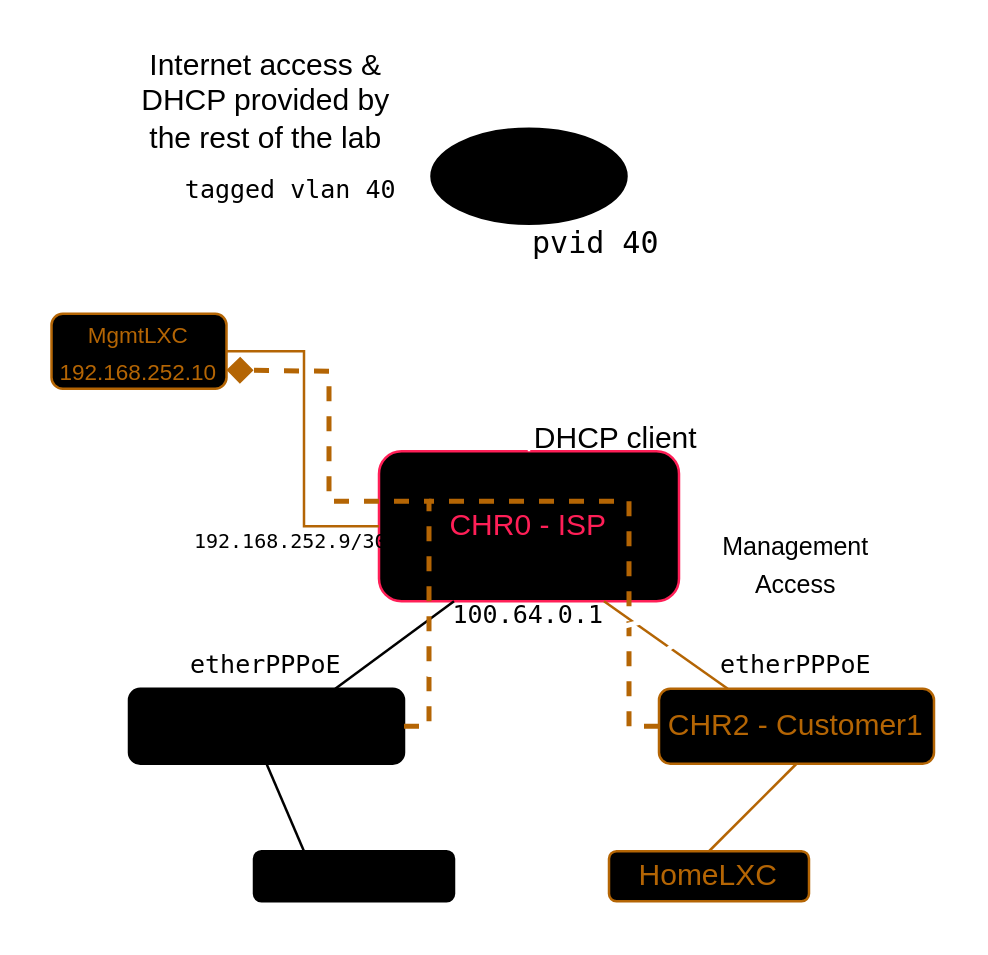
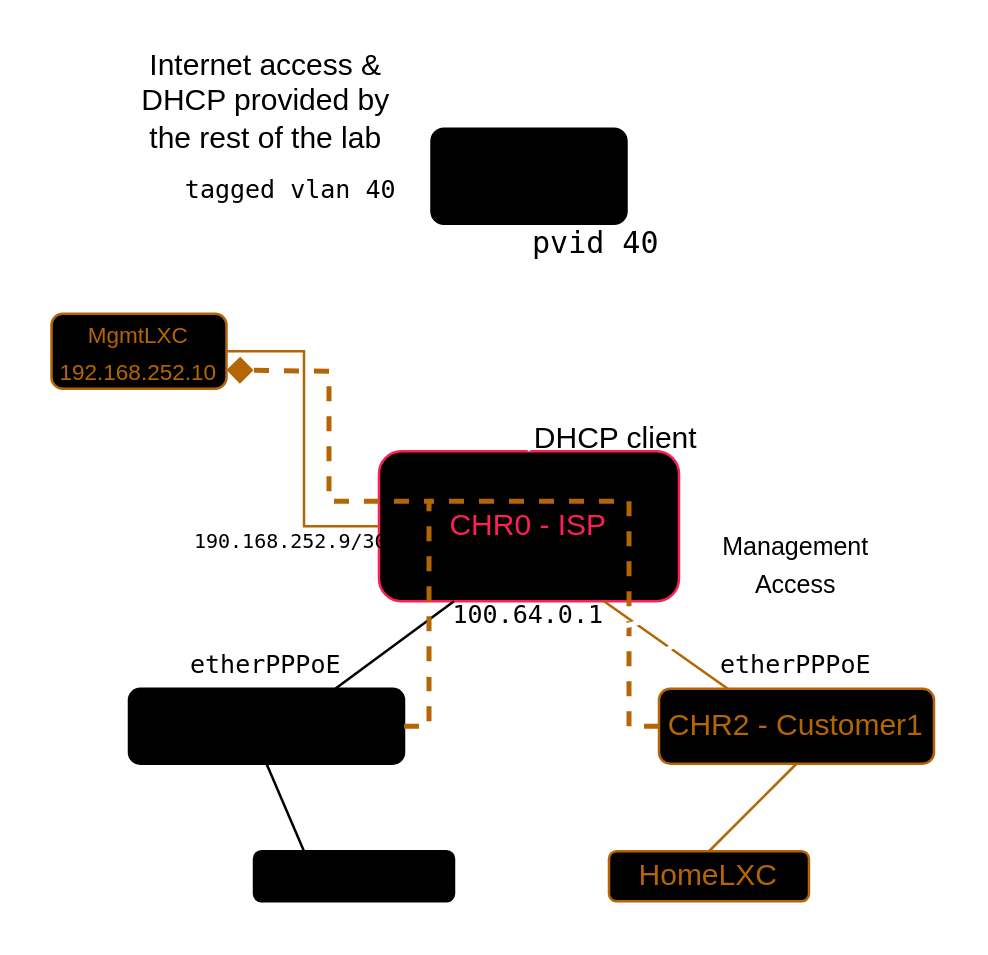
- <mxCell id="3" value="&lt;pre&gt;vmbr0&lt;/pre&gt;" style="ellipse;whiteSpace=wrap;html=1;fillColor=light-dark(#000000,#1A1A1A);strokeColor=light-dark(#FFFFFF,#FF862C);" vertex="1" parent="1"><mxGeometry x="171" y="50" width="80" height="40" as="geometry" /></mxCell>
+ <mxCell id="3" value="&lt;pre&gt;vmbr0&lt;/pre&gt;" style="rounded=1;whiteSpace=wrap;html=1;fillColor=light-dark(#000000,#1A1A1A);strokeColor=light-dark(#FFFFFF,#FF862C);" vertex="1" parent="1"><mxGeometry x="171" y="50" width="80" height="40" as="geometry" /></mxCell>
- <mxCell id="19" value="&lt;pre&gt;&lt;font style=&quot;font-size: 8px;&quot;&gt;192.168.252.9/30&lt;/font&gt;&lt;/pre&gt;" style="text;html=1;align=center;verticalAlign=middle;whiteSpace=wrap;rounded=0;" vertex="1" parent="1"><mxGeometry x="81" y="210" width="70" height="10" as="geometry" /></mxCell>
+ <mxCell id="19" value="&lt;pre&gt;&lt;font style=&quot;font-size: 8px;&quot;&gt;190.168.252.9/30&lt;/font&gt;&lt;/pre&gt;" style="text;html=1;align=center;verticalAlign=middle;whiteSpace=wrap;rounded=0;" vertex="1" parent="1"><mxGeometry x="81" y="210" width="70" height="10" as="geometry" /></mxCell>
